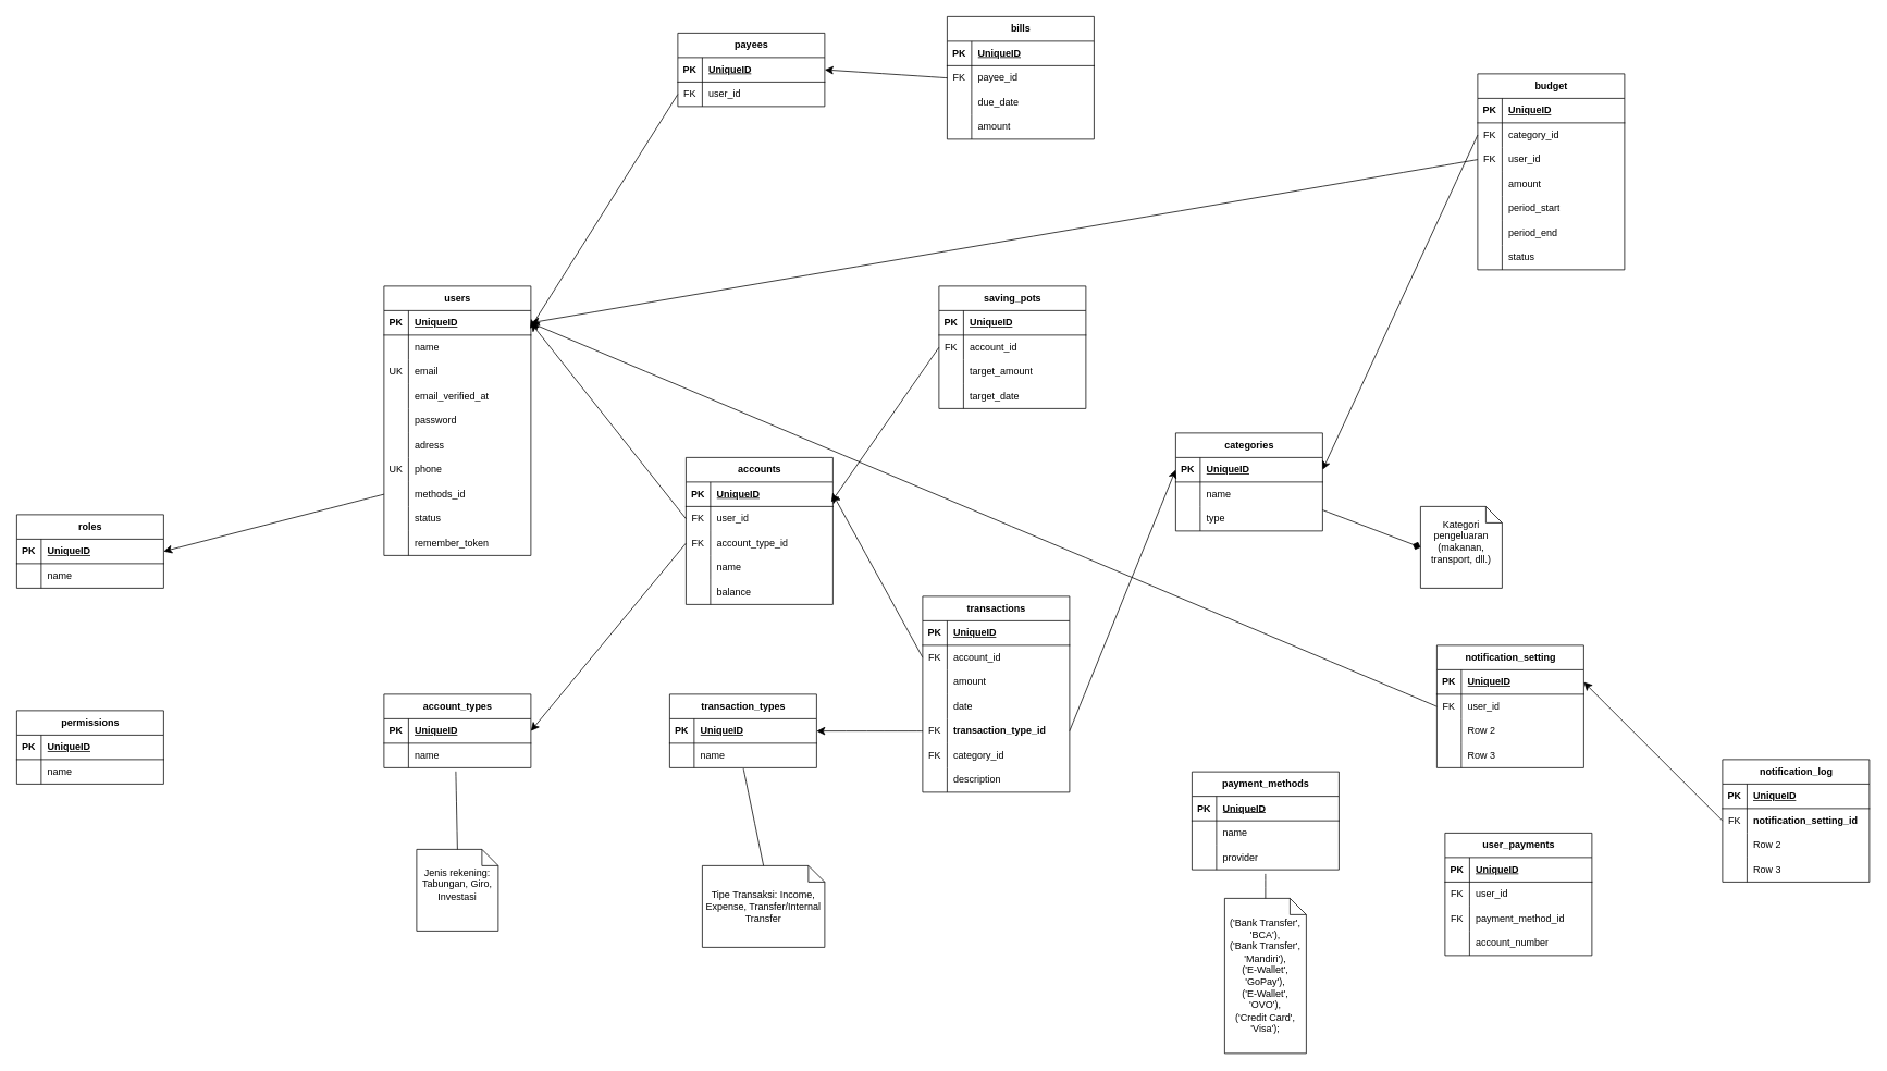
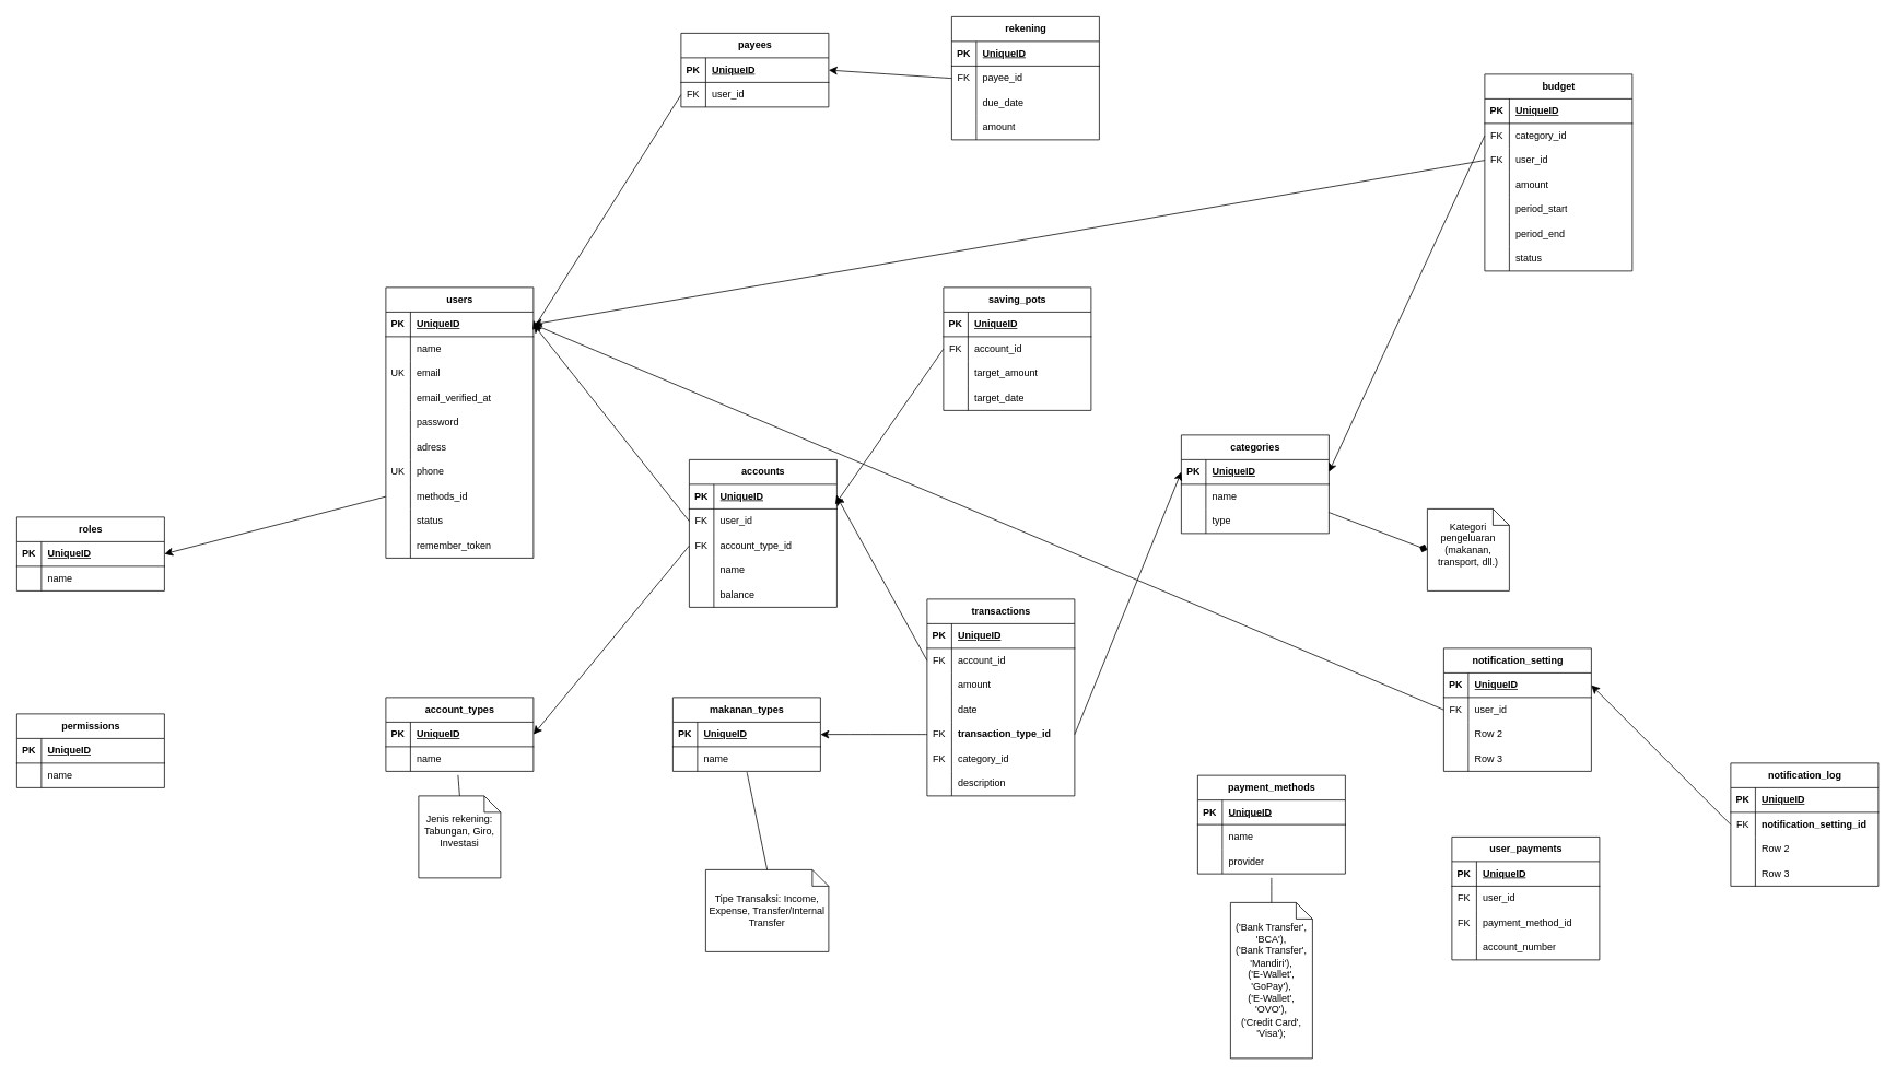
- <mxCell id="85" value="bills" style="shape=table;startSize=30;container=1;collapsible=1;childLayout=tableLayout;fixedRows=1;rowLines=0;fontStyle=1;align=center;resizeLast=1;html=1;" parent="1" vertex="1"><mxGeometry x="1160" y="20" width="180" height="150" as="geometry" /></mxCell>
+ <mxCell id="85" value="rekening" style="shape=table;startSize=30;container=1;collapsible=1;childLayout=tableLayout;fixedRows=1;rowLines=0;fontStyle=1;align=center;resizeLast=1;html=1;" parent="1" vertex="1"><mxGeometry x="1160" y="20" width="180" height="150" as="geometry" /></mxCell>
- <mxCell id="181" value="transaction_types" style="shape=table;startSize=30;container=1;collapsible=1;childLayout=tableLayout;fixedRows=1;rowLines=0;fontStyle=1;align=center;resizeLast=1;html=1;" vertex="1" parent="1"><mxGeometry x="820" y="850" width="180" height="90" as="geometry" /></mxCell>
+ <mxCell id="181" value="makanan_types" style="shape=table;startSize=30;container=1;collapsible=1;childLayout=tableLayout;fixedRows=1;rowLines=0;fontStyle=1;align=center;resizeLast=1;html=1;" vertex="1" parent="1"><mxGeometry x="820" y="850" width="180" height="90" as="geometry" /></mxCell>
- <mxCell id="176" value="&#10;Jenis rekening: Tabungan, Giro, Investasi&#10;&#10;" style="shape=note;size=20;whiteSpace=wrap;html=1;" vertex="1" parent="1"><mxGeometry x="510" y="1040" width="100" height="100" as="geometry" /></mxCell>
+ <mxCell id="176" value="&#10;Jenis rekening: Tabungan, Giro, Investasi&#10;&#10;" style="shape=note;size=20;whiteSpace=wrap;html=1;" vertex="1" parent="1"><mxGeometry x="510" y="970" width="100" height="100" as="geometry" /></mxCell>
